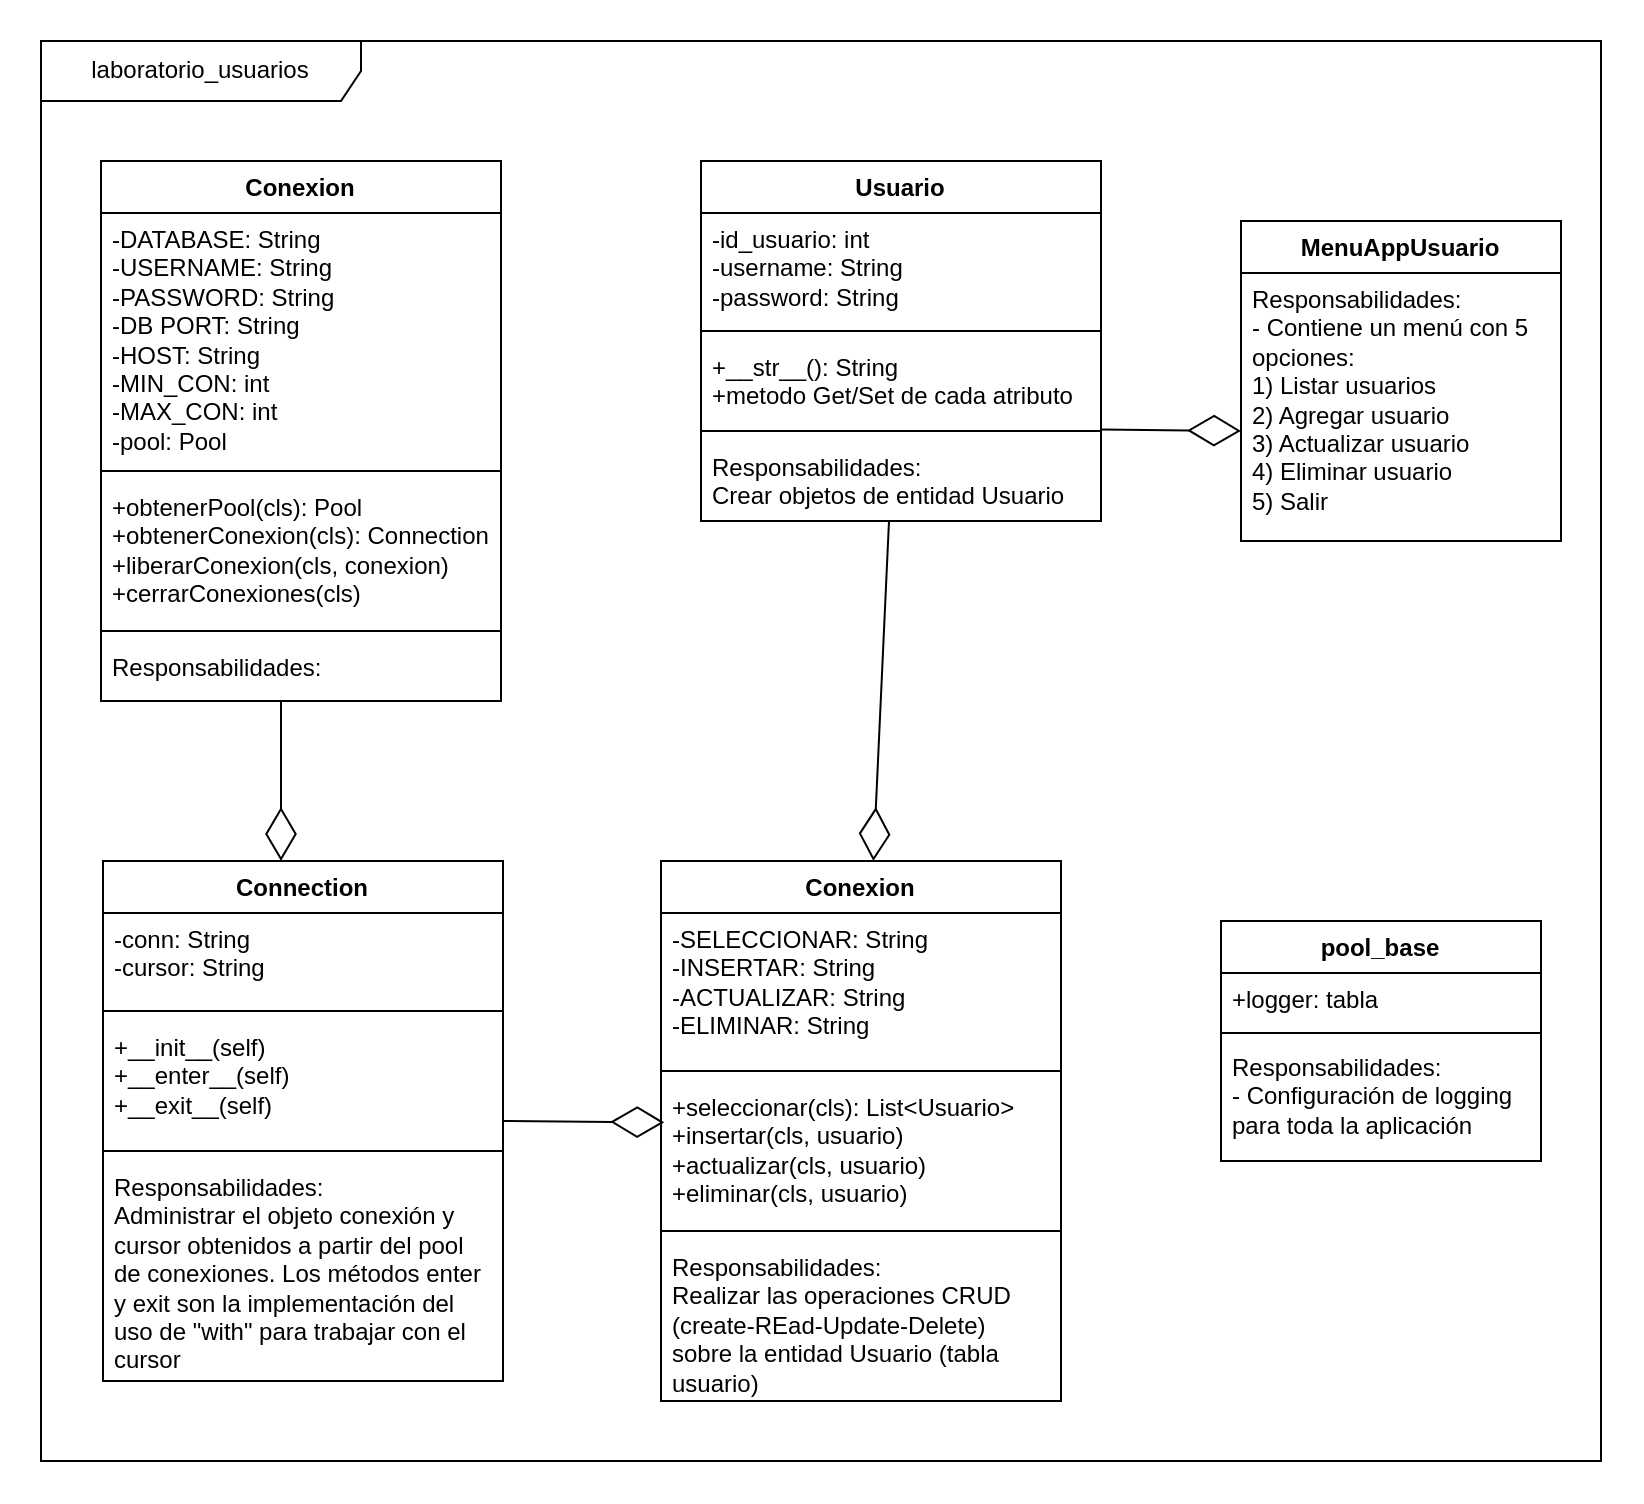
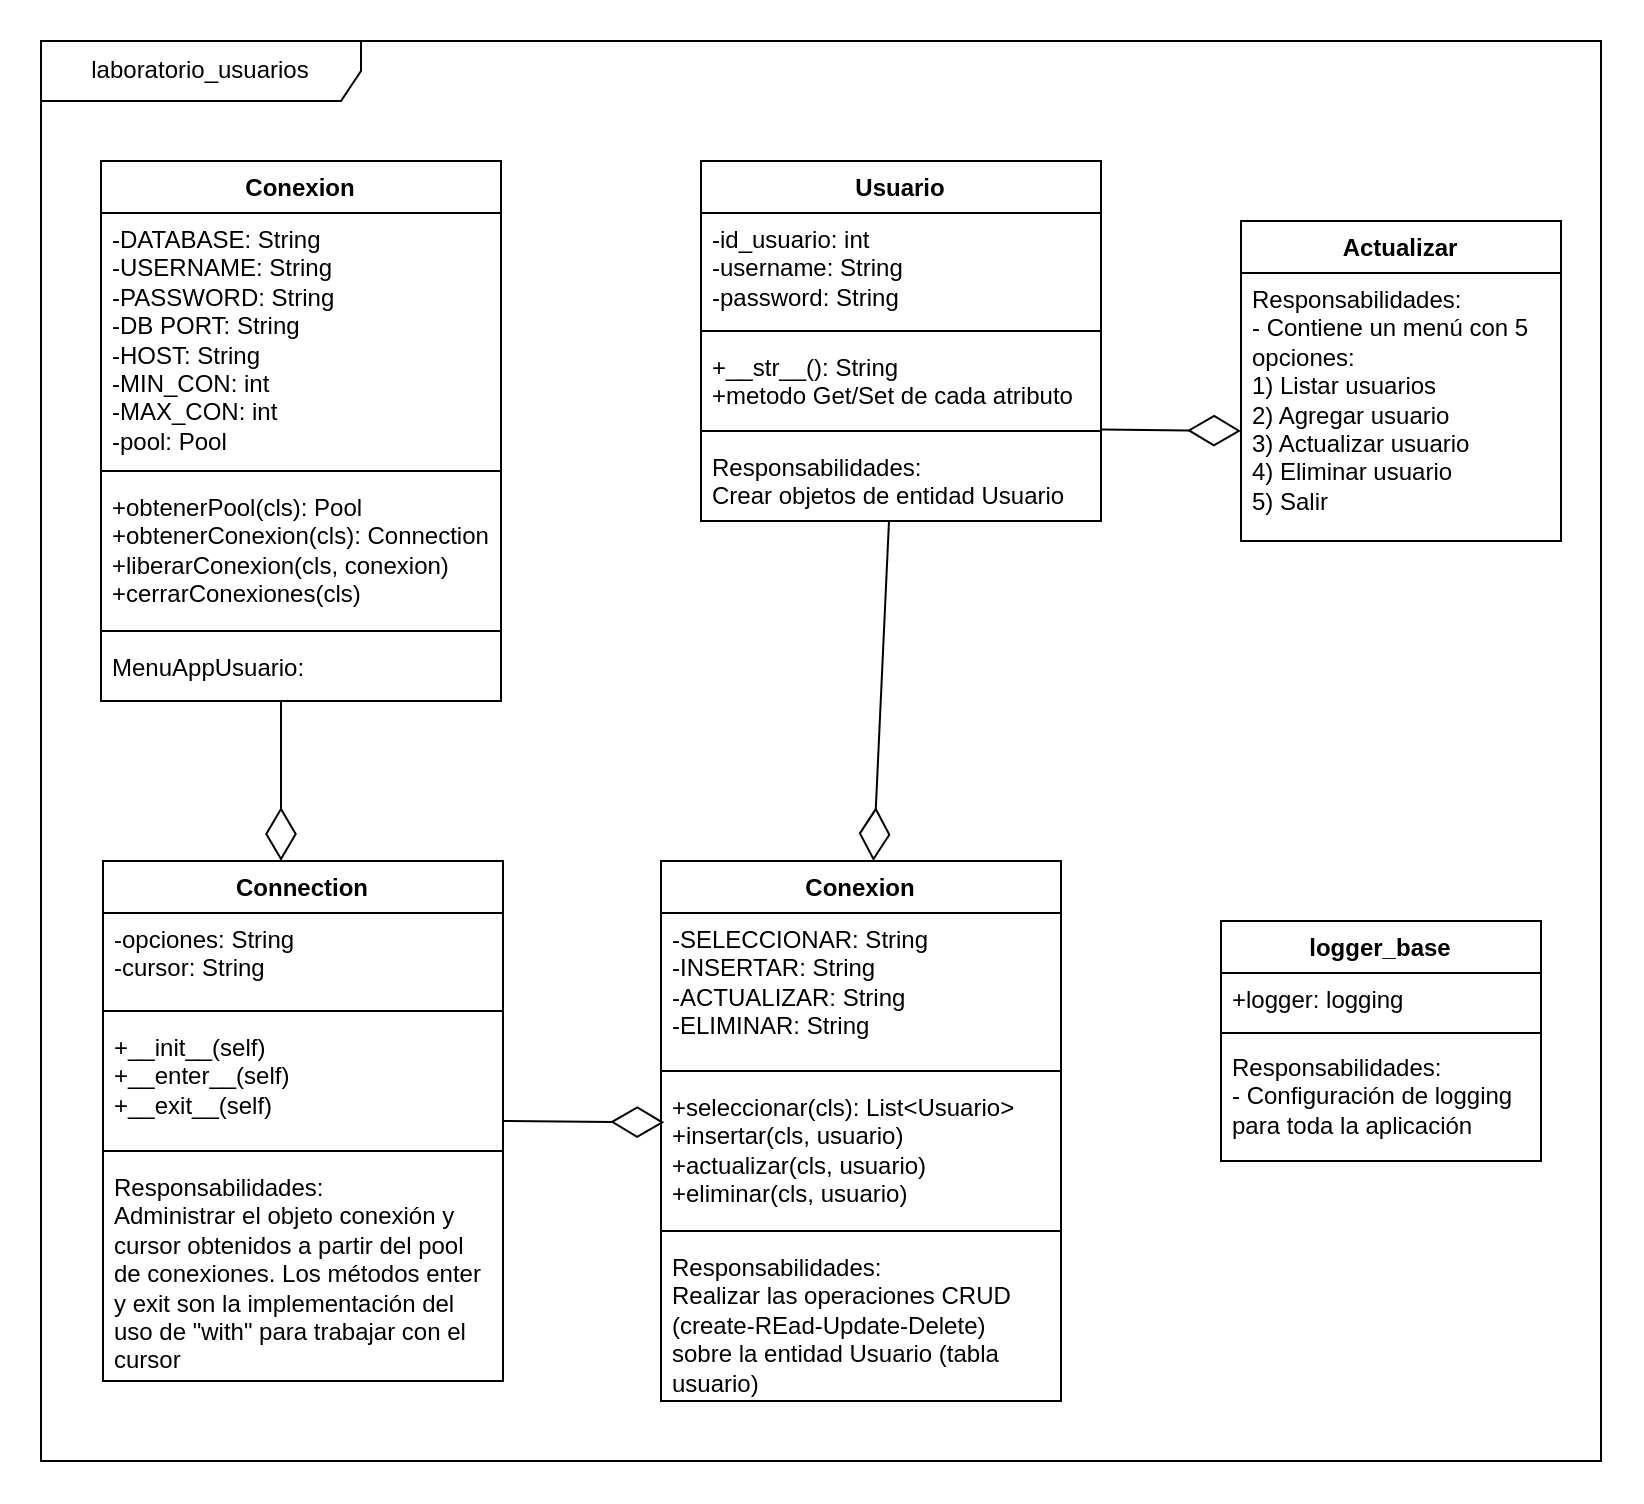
- <mxCell id="28" value="MenuAppUsuario" style="swimlane;fontStyle=1;align=center;verticalAlign=top;childLayout=stackLayout;horizontal=1;startSize=26;horizontalStack=0;resizeParent=1;resizeParentMax=0;resizeLast=0;collapsible=1;marginBottom=0;whiteSpace=wrap;html=1;" vertex="1" parent="2"><mxGeometry x="600" y="90" width="160" height="160" as="geometry" /></mxCell>
+ <mxCell id="28" value="Actualizar" style="swimlane;fontStyle=1;align=center;verticalAlign=top;childLayout=stackLayout;horizontal=1;startSize=26;horizontalStack=0;resizeParent=1;resizeParentMax=0;resizeLast=0;collapsible=1;marginBottom=0;whiteSpace=wrap;html=1;" vertex="1" parent="2"><mxGeometry x="600" y="90" width="160" height="160" as="geometry" /></mxCell>
- <mxCell id="8" value="Responsabilidades:" style="text;strokeColor=none;fillColor=none;align=left;verticalAlign=top;spacingLeft=4;spacingRight=4;overflow=hidden;rotatable=0;points=[[0,0.5],[1,0.5]];portConstraint=eastwest;whiteSpace=wrap;html=1;" vertex="1" parent="3"><mxGeometry y="240" width="200" height="30" as="geometry" /></mxCell>
+ <mxCell id="8" value="MenuAppUsuario:" style="text;strokeColor=none;fillColor=none;align=left;verticalAlign=top;spacingLeft=4;spacingRight=4;overflow=hidden;rotatable=0;points=[[0,0.5],[1,0.5]];portConstraint=eastwest;whiteSpace=wrap;html=1;" vertex="1" parent="3"><mxGeometry y="240" width="200" height="30" as="geometry" /></mxCell>
- <mxCell id="33" value="pool_base" style="swimlane;fontStyle=1;align=center;verticalAlign=top;childLayout=stackLayout;horizontal=1;startSize=26;horizontalStack=0;resizeParent=1;resizeParentMax=0;resizeLast=0;collapsible=1;marginBottom=0;whiteSpace=wrap;html=1;" vertex="1" parent="1"><mxGeometry x="610" y="460" width="160" height="120" as="geometry" /></mxCell>
+ <mxCell id="33" value="logger_base" style="swimlane;fontStyle=1;align=center;verticalAlign=top;childLayout=stackLayout;horizontal=1;startSize=26;horizontalStack=0;resizeParent=1;resizeParentMax=0;resizeLast=0;collapsible=1;marginBottom=0;whiteSpace=wrap;html=1;" vertex="1" parent="1"><mxGeometry x="610" y="460" width="160" height="120" as="geometry" /></mxCell>
- <mxCell id="10" value="-conn: String&lt;div&gt;-cursor: String&lt;/div&gt;" style="text;strokeColor=none;fillColor=none;align=left;verticalAlign=top;spacingLeft=4;spacingRight=4;overflow=hidden;rotatable=0;points=[[0,0.5],[1,0.5]];portConstraint=eastwest;whiteSpace=wrap;html=1;" vertex="1" parent="9"><mxGeometry y="26" width="200" height="44" as="geometry" /></mxCell>
+ <mxCell id="10" value="-opciones: String&lt;div&gt;-cursor: String&lt;/div&gt;" style="text;strokeColor=none;fillColor=none;align=left;verticalAlign=top;spacingLeft=4;spacingRight=4;overflow=hidden;rotatable=0;points=[[0,0.5],[1,0.5]];portConstraint=eastwest;whiteSpace=wrap;html=1;" vertex="1" parent="9"><mxGeometry y="26" width="200" height="44" as="geometry" /></mxCell>
- <mxCell id="34" value="+logger: tabla" style="text;strokeColor=none;fillColor=none;align=left;verticalAlign=top;spacingLeft=4;spacingRight=4;overflow=hidden;rotatable=0;points=[[0,0.5],[1,0.5]];portConstraint=eastwest;whiteSpace=wrap;html=1;" vertex="1" parent="33"><mxGeometry y="26" width="160" height="26" as="geometry" /></mxCell>
+ <mxCell id="34" value="+logger: logging" style="text;strokeColor=none;fillColor=none;align=left;verticalAlign=top;spacingLeft=4;spacingRight=4;overflow=hidden;rotatable=0;points=[[0,0.5],[1,0.5]];portConstraint=eastwest;whiteSpace=wrap;html=1;" vertex="1" parent="33"><mxGeometry y="26" width="160" height="26" as="geometry" /></mxCell>
